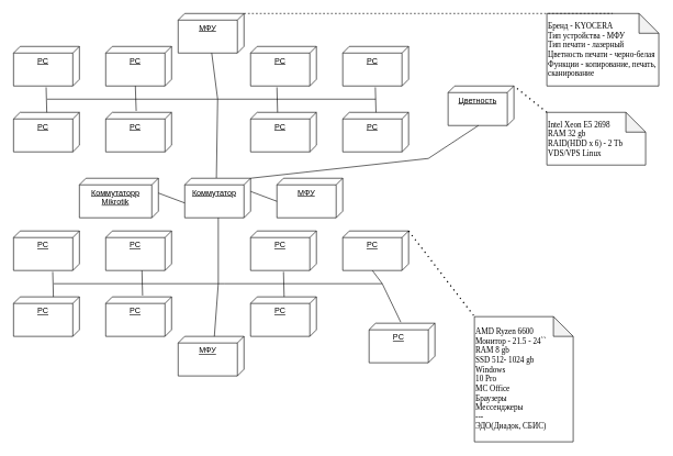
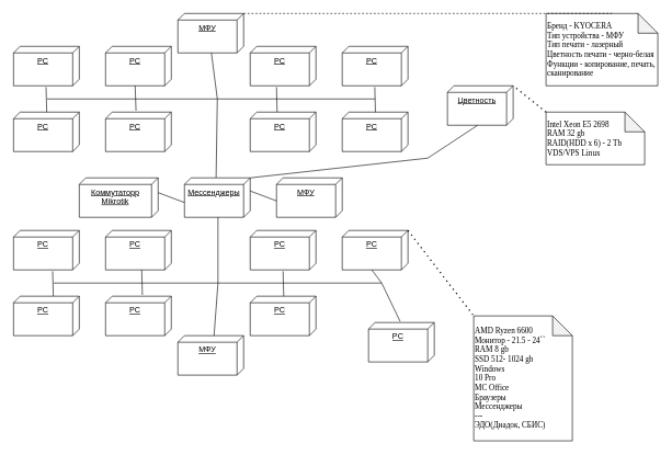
- <mxCell id="18" value="Коммутатор" style="verticalAlign=top;align=center;spacingTop=8;spacingLeft=2;spacingRight=12;shape=cube;size=10;direction=south;fontStyle=4;html=1;whiteSpace=wrap;" vertex="1" parent="1"><mxGeometry x="280" y="270" width="100" height="60" as="geometry" /></mxCell>
+ <mxCell id="18" value="Мессенджеры" style="verticalAlign=top;align=center;spacingTop=8;spacingLeft=2;spacingRight=12;shape=cube;size=10;direction=south;fontStyle=4;html=1;whiteSpace=wrap;" vertex="1" parent="1"><mxGeometry x="280" y="270" width="100" height="60" as="geometry" /></mxCell>
